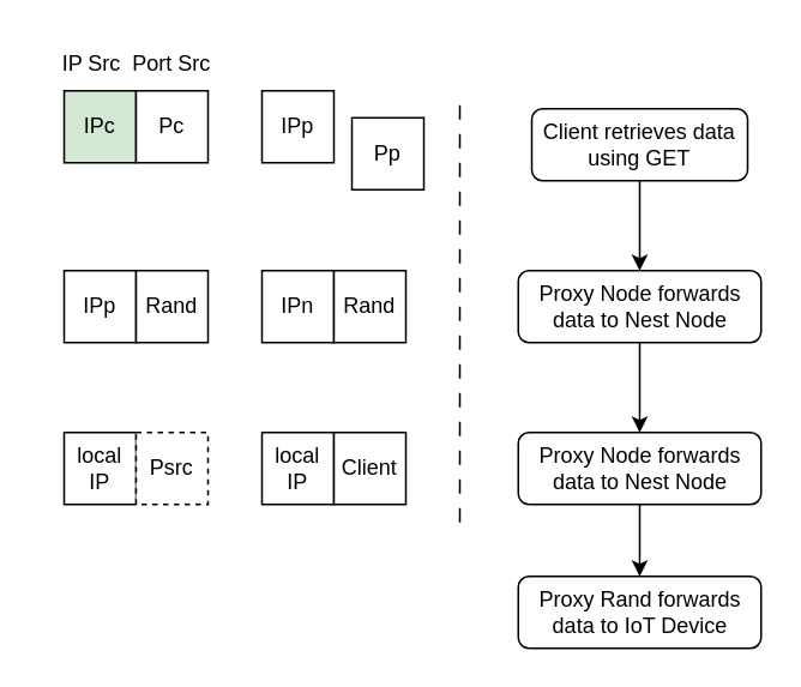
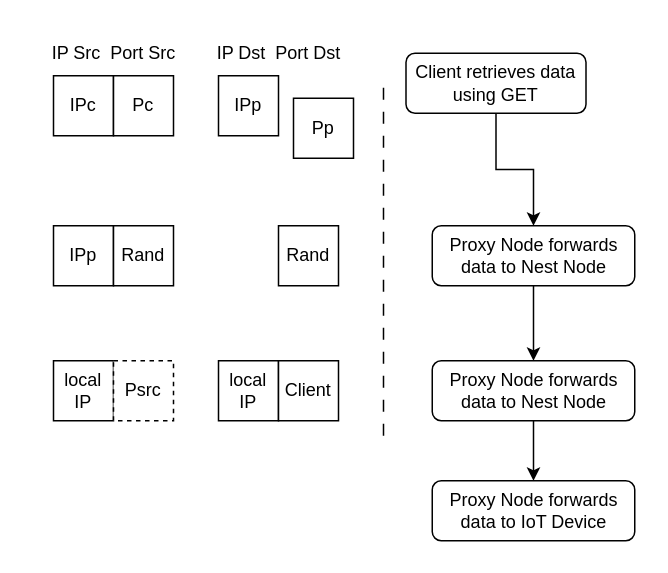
+ <mxCell id="14" value="IP Dst&amp;nbsp; Port Dst" style="text;html=1;align=center;verticalAlign=middle;resizable=0;points=[];autosize=1;strokeColor=none;fillColor=none;" vertex="1" parent="1"><mxGeometry x="130" y="20" width="110" height="30" as="geometry" /></mxCell>
- <mxCell id="9" value="IPc" style="whiteSpace=wrap;html=1;fillColor=#d5e8d4;" vertex="1" parent="1"><mxGeometry x="35" y="50" width="40" height="40" as="geometry" /></mxCell>
+ <mxCell id="9" value="IPc" style="whiteSpace=wrap;html=1;" vertex="1" parent="1"><mxGeometry x="35" y="50" width="40" height="40" as="geometry" /></mxCell>
- <mxCell id="3" value="&lt;div&gt;Client retrieves data using GET&lt;br&gt;&lt;/div&gt;" style="rounded=1;whiteSpace=wrap;html=1;" vertex="1" parent="1"><mxGeometry x="295" y="60" width="120" height="40" as="geometry" /></mxCell>
+ <mxCell id="3" value="&lt;div&gt;Client retrieves data using GET&lt;br&gt;&lt;/div&gt;" style="rounded=1;whiteSpace=wrap;html=1;" vertex="1" parent="1"><mxGeometry x="270" y="35" width="120" height="40" as="geometry" /></mxCell>
- <mxCell id="17" value="IPn" style="whiteSpace=wrap;html=1;" vertex="1" parent="1"><mxGeometry x="145" y="150" width="40" height="40" as="geometry" /></mxCell>
- <mxCell id="23" value="Proxy Rand forwards data to IoT Device" style="rounded=1;whiteSpace=wrap;html=1;" vertex="1" parent="1"><mxGeometry x="287.5" y="320" width="135" height="40" as="geometry" /></mxCell>
+ <mxCell id="23" value="Proxy Node forwards data to IoT Device" style="rounded=1;whiteSpace=wrap;html=1;" vertex="1" parent="1"><mxGeometry x="287.5" y="320" width="135" height="40" as="geometry" /></mxCell>
